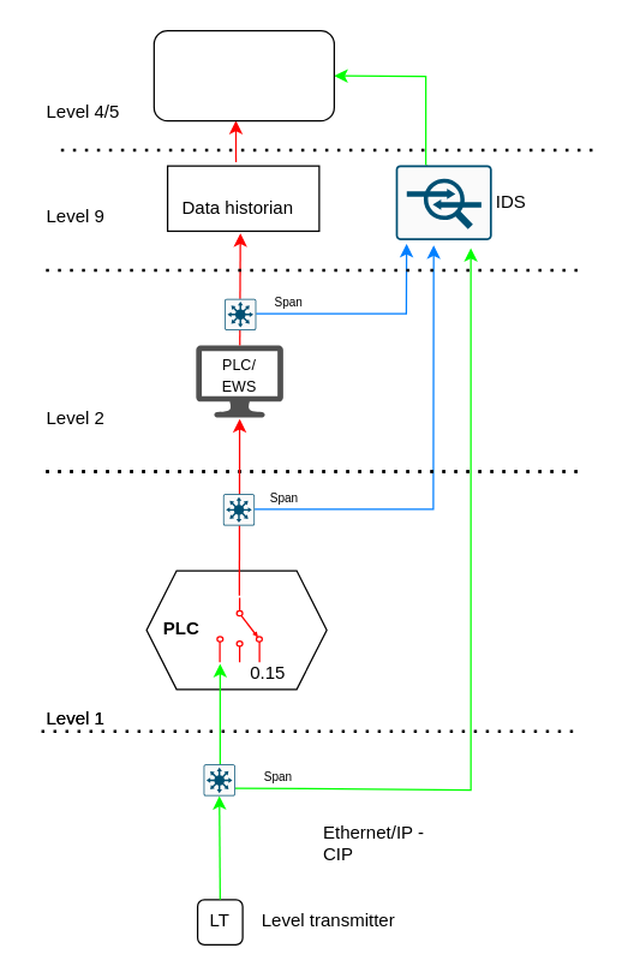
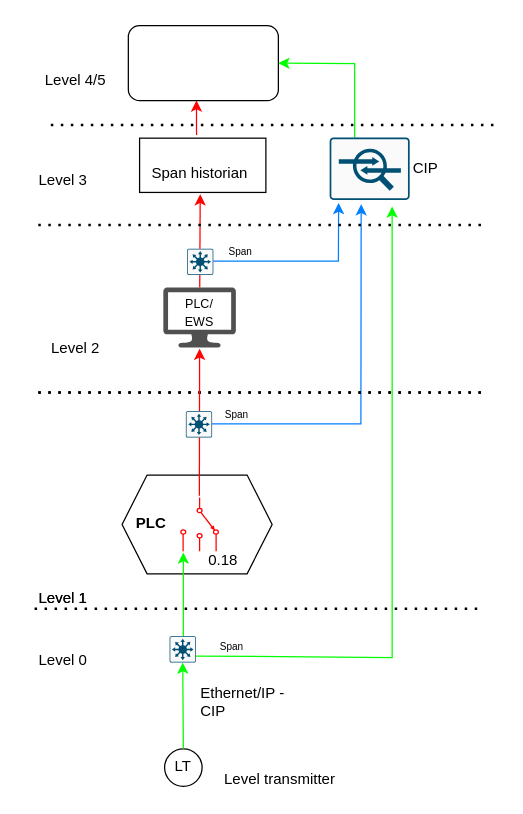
- <mxCell id="23" value="Level 4/5" style="text;html=1;strokeColor=none;fillColor=none;align=center;verticalAlign=middle;whiteSpace=wrap;rounded=0;" vertex="1" parent="1"><mxGeometry x="25" y="59.4" width="60" height="30" as="geometry" /></mxCell>
+ <mxCell id="23" value="Level 4/5" style="text;html=1;strokeColor=none;fillColor=none;align=center;verticalAlign=middle;whiteSpace=wrap;rounded=0;" vertex="1" parent="1"><mxGeometry x="30" y="49.4" width="60" height="30" as="geometry" /></mxCell>
- <mxCell id="19" value="IDS" style="text;html=1;strokeColor=none;fillColor=none;align=center;verticalAlign=middle;whiteSpace=wrap;rounded=0;" vertex="1" parent="1"><mxGeometry x="310" y="119.4" width="60" height="30" as="geometry" /></mxCell>
+ <mxCell id="19" value="CIP" style="text;html=1;strokeColor=none;fillColor=none;align=center;verticalAlign=middle;whiteSpace=wrap;rounded=0;" vertex="1" parent="1"><mxGeometry x="310" y="119.4" width="60" height="30" as="geometry" /></mxCell>
- <mxCell id="18" value="Data historian" style="text;html=1;strokeColor=none;fillColor=none;align=left;verticalAlign=middle;whiteSpace=wrap;rounded=0;" vertex="1" parent="1"><mxGeometry x="119.25" y="123.4" width="80" height="30" as="geometry" /></mxCell>
+ <mxCell id="18" value="Span historian" style="text;html=1;strokeColor=none;fillColor=none;align=left;verticalAlign=middle;whiteSpace=wrap;rounded=0;" vertex="1" parent="1"><mxGeometry x="119.25" y="123.4" width="80" height="30" as="geometry" /></mxCell>
- <mxCell id="20" value="Level 9" style="text;html=1;strokeColor=none;fillColor=none;align=center;verticalAlign=middle;whiteSpace=wrap;rounded=0;" vertex="1" parent="1"><mxGeometry x="20" y="129.4" width="60" height="30" as="geometry" /></mxCell>
+ <mxCell id="20" value="Level 3" style="text;html=1;strokeColor=none;fillColor=none;align=center;verticalAlign=middle;whiteSpace=wrap;rounded=0;" vertex="1" parent="1"><mxGeometry x="20" y="129.4" width="60" height="30" as="geometry" /></mxCell>
- <mxCell id="9" value="Level 2" style="text;html=1;strokeColor=none;fillColor=none;align=center;verticalAlign=middle;whiteSpace=wrap;rounded=0;" vertex="1" parent="1"><mxGeometry x="20" y="263.4" width="60" height="30" as="geometry" /></mxCell>
+ <mxCell id="9" value="Level 2" style="text;html=1;strokeColor=none;fillColor=none;align=center;verticalAlign=middle;whiteSpace=wrap;rounded=0;" vertex="1" parent="1"><mxGeometry x="30" y="263.4" width="60" height="30" as="geometry" /></mxCell>
- <mxCell id="15" value="0.15" style="text;html=1;strokeColor=none;fillColor=none;align=center;verticalAlign=middle;whiteSpace=wrap;rounded=0;" vertex="1" parent="1"><mxGeometry x="168" y="433.4" width="20" height="30" as="geometry" /></mxCell>
+ <mxCell id="15" value="0.18" style="text;html=1;strokeColor=none;fillColor=none;align=center;verticalAlign=middle;whiteSpace=wrap;rounded=0;" vertex="1" parent="1"><mxGeometry x="168" y="433.4" width="20" height="30" as="geometry" /></mxCell>
+ <mxCell id="10" value="Level 0" style="text;html=1;strokeColor=none;fillColor=none;align=center;verticalAlign=middle;whiteSpace=wrap;rounded=0;" vertex="1" parent="1"><mxGeometry x="20" y="513.4" width="60" height="30" as="geometry" /></mxCell>
- <mxCell id="35" value="Ethernet/IP - CIP" style="text;html=1;strokeColor=none;fillColor=none;align=left;verticalAlign=middle;whiteSpace=wrap;rounded=0;" vertex="1" parent="1"><mxGeometry x="213" y="546.4" width="75" height="30" as="geometry" /></mxCell>
+ <mxCell id="35" value="Ethernet/IP - CIP" style="text;html=1;strokeColor=none;fillColor=none;align=left;verticalAlign=middle;whiteSpace=wrap;rounded=0;" vertex="1" parent="1"><mxGeometry x="158" y="546.4" width="75" height="30" as="geometry" /></mxCell>
- <mxCell id="30" value="LT" style="whiteSpace=wrap;html=1;aspect=fixed;rounded=1;" vertex="1" parent="1"><mxGeometry x="131" y="598.4" width="30" height="30" as="geometry" /></mxCell>
+ <mxCell id="30" value="LT" style="ellipse;whiteSpace=wrap;html=1;aspect=fixed;" vertex="1" parent="1"><mxGeometry x="131" y="598.4" width="30" height="30" as="geometry" /></mxCell>
- <mxCell id="41" value="Level transmitter" style="text;html=1;strokeColor=none;fillColor=none;align=left;verticalAlign=middle;whiteSpace=wrap;rounded=0;" vertex="1" parent="1"><mxGeometry x="172" y="598.4" width="101" height="30" as="geometry" /></mxCell>
+ <mxCell id="41" value="Level transmitter" style="text;html=1;strokeColor=none;fillColor=none;align=left;verticalAlign=middle;whiteSpace=wrap;rounded=0;" vertex="1" parent="1"><mxGeometry x="177" y="608.4" width="101" height="30" as="geometry" /></mxCell>
